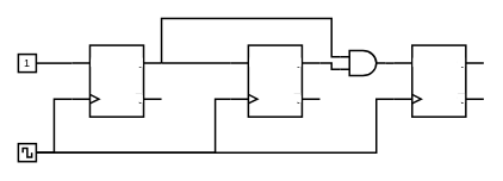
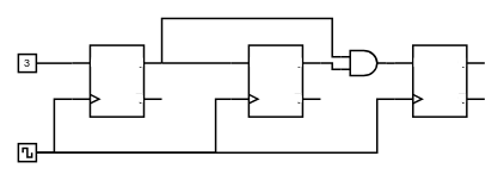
- <mxCell id="28" value="1" style="rounded=0;whiteSpace=wrap;html=1;strokeWidth=2;" vertex="1" parent="27"><mxGeometry width="20" height="20" as="geometry" /></mxCell>
+ <mxCell id="28" value="3" style="rounded=0;whiteSpace=wrap;html=1;strokeWidth=2;" vertex="1" parent="27"><mxGeometry width="20" height="20" as="geometry" /></mxCell>
